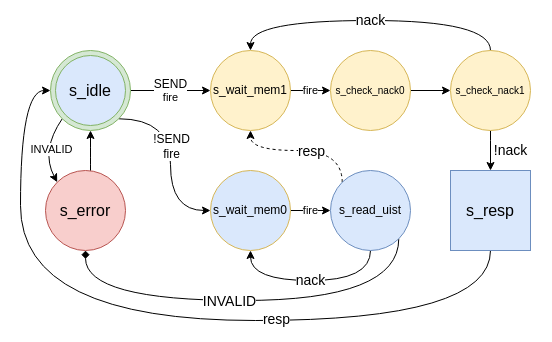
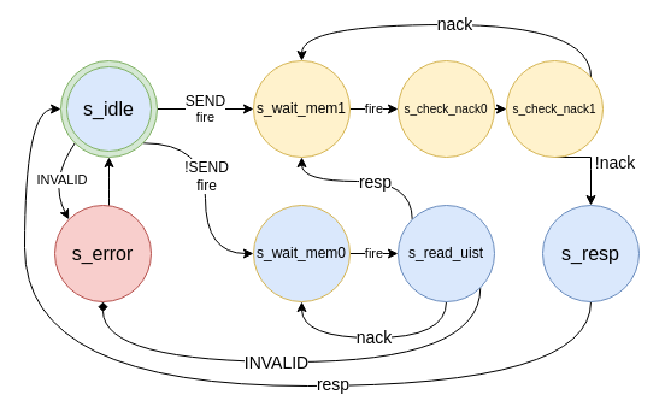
- <mxCell id="19" value="&lt;font style=&quot;font-size: 10px;&quot;&gt;s_check_nack1&lt;/font&gt;" style="ellipse;whiteSpace=wrap;html=1;aspect=fixed;fillColor=#fff2cc;strokeColor=#d6b656;" vertex="1" parent="1"><mxGeometry x="450" y="50" width="80" height="80" as="geometry" /></mxCell>
+ <mxCell id="19" value="&lt;font style=&quot;font-size: 10px;&quot;&gt;s_check_nack1&lt;/font&gt;" style="ellipse;whiteSpace=wrap;html=1;aspect=fixed;fillColor=#fff2cc;strokeColor=#d6b656;" vertex="1" parent="1"><mxGeometry x="420" y="50" width="80" height="80" as="geometry" /></mxCell>
- <mxCell id="20" style="edgeStyle=orthogonalEdgeStyle;orthogonalLoop=1;jettySize=auto;html=1;exitX=0;exitY=0;exitDx=0;exitDy=0;entryX=0.5;entryY=1;entryDx=0;entryDy=0;curved=1;dashed=1;" edge="1" parent="1" source="25" target="10"><mxGeometry relative="1" as="geometry"><Array as="points"><mxPoint x="342" y="150" /><mxPoint x="250" y="150" /></Array></mxGeometry></mxCell>
+ <mxCell id="20" style="edgeStyle=orthogonalEdgeStyle;orthogonalLoop=1;jettySize=auto;html=1;exitX=0;exitY=0;exitDx=0;exitDy=0;entryX=0.5;entryY=1;entryDx=0;entryDy=0;curved=1;" edge="1" parent="1" source="25" target="10"><mxGeometry relative="1" as="geometry"><Array as="points"><mxPoint x="342" y="150" /><mxPoint x="250" y="150" /></Array></mxGeometry></mxCell>
- <mxCell id="28" value="&lt;font style=&quot;font-size: 16px;&quot;&gt;s_resp&lt;/font&gt;" style="whiteSpace=wrap;html=1;aspect=fixed;fillColor=#dae8fc;strokeColor=#6c8ebf;rounded=0;" vertex="1" parent="1"><mxGeometry x="450" y="170" width="80" height="80" as="geometry" /></mxCell>
+ <mxCell id="28" value="&lt;font style=&quot;font-size: 16px;&quot;&gt;s_resp&lt;/font&gt;" style="ellipse;whiteSpace=wrap;html=1;aspect=fixed;fillColor=#dae8fc;strokeColor=#6c8ebf;" vertex="1" parent="1"><mxGeometry x="450" y="170" width="80" height="80" as="geometry" /></mxCell>
